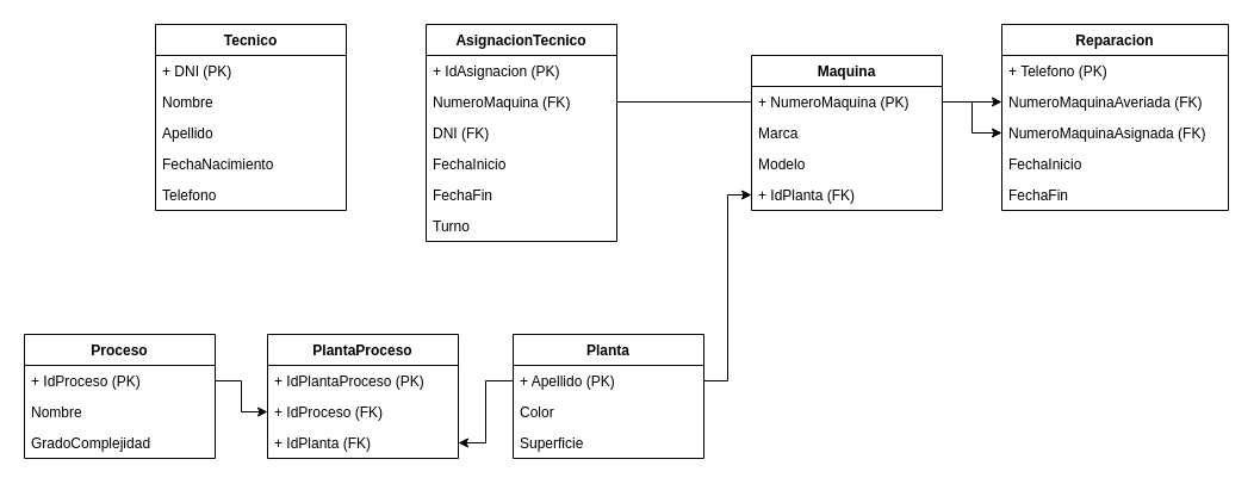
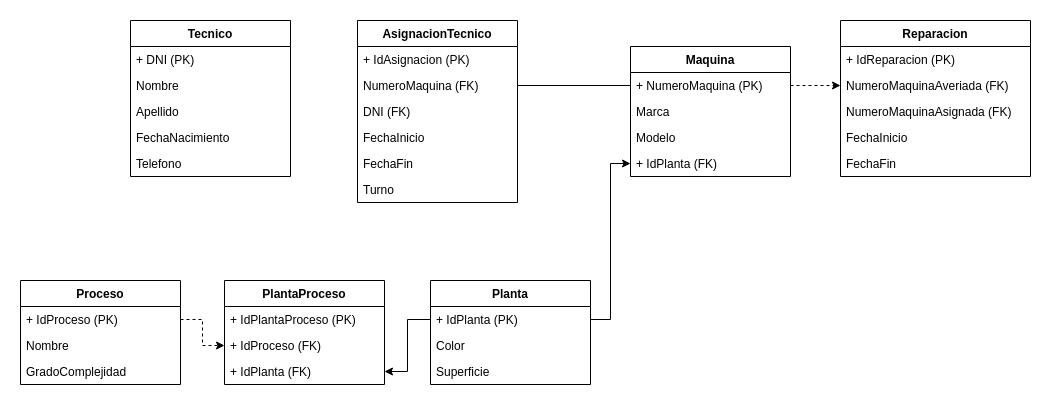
- <mxCell id="29" value="  + Telefono (PK)" style="text;strokeColor=none;fillColor=none;align=left;verticalAlign=top;spacingLeft=4;spacingRight=4;overflow=hidden;rotatable=0;points=[[0,0.5],[1,0.5]];portConstraint=eastwest;" vertex="1" parent="28"><mxGeometry y="26" width="190" height="26" as="geometry" /></mxCell>
+ <mxCell id="29" value="  + IdReparacion (PK)" style="text;strokeColor=none;fillColor=none;align=left;verticalAlign=top;spacingLeft=4;spacingRight=4;overflow=hidden;rotatable=0;points=[[0,0.5],[1,0.5]];portConstraint=eastwest;" vertex="1" parent="28"><mxGeometry y="26" width="190" height="26" as="geometry" /></mxCell>
- <mxCell id="39" style="edgeStyle=orthogonalEdgeStyle;rounded=0;orthogonalLoop=1;jettySize=auto;html=1;entryX=0;entryY=0.5;entryDx=0;entryDy=0;" edge="1" parent="1" source="11" target="30"><mxGeometry relative="1" as="geometry" /></mxCell>
+ <mxCell id="39" style="edgeStyle=orthogonalEdgeStyle;rounded=0;orthogonalLoop=1;jettySize=auto;html=1;entryX=0;entryY=0.5;entryDx=0;entryDy=0;dashed=1;" edge="1" parent="1" source="11" target="30"><mxGeometry relative="1" as="geometry" /></mxCell>
- <mxCell id="40" style="edgeStyle=orthogonalEdgeStyle;rounded=0;orthogonalLoop=1;jettySize=auto;html=1;entryX=0;entryY=0.5;entryDx=0;entryDy=0;" edge="1" parent="1" source="11" target="31"><mxGeometry relative="1" as="geometry" /></mxCell>
- <mxCell id="3" value="+ Apellido (PK)" style="text;strokeColor=none;fillColor=none;align=left;verticalAlign=top;spacingLeft=4;spacingRight=4;overflow=hidden;rotatable=0;points=[[0,0.5],[1,0.5]];portConstraint=eastwest;" vertex="1" parent="2"><mxGeometry y="26" width="160" height="26" as="geometry" /></mxCell>
+ <mxCell id="3" value="+ IdPlanta (PK)" style="text;strokeColor=none;fillColor=none;align=left;verticalAlign=top;spacingLeft=4;spacingRight=4;overflow=hidden;rotatable=0;points=[[0,0.5],[1,0.5]];portConstraint=eastwest;" vertex="1" parent="2"><mxGeometry y="26" width="160" height="26" as="geometry" /></mxCell>
- <mxCell id="43" style="edgeStyle=orthogonalEdgeStyle;rounded=0;orthogonalLoop=1;jettySize=auto;html=1;entryX=0;entryY=0.5;entryDx=0;entryDy=0;" edge="1" parent="1" source="7" target="36"><mxGeometry relative="1" as="geometry" /></mxCell>
+ <mxCell id="43" style="edgeStyle=orthogonalEdgeStyle;rounded=0;orthogonalLoop=1;jettySize=auto;html=1;entryX=0;entryY=0.5;entryDx=0;entryDy=0;dashed=1;" edge="1" parent="1" source="7" target="36"><mxGeometry relative="1" as="geometry" /></mxCell>
